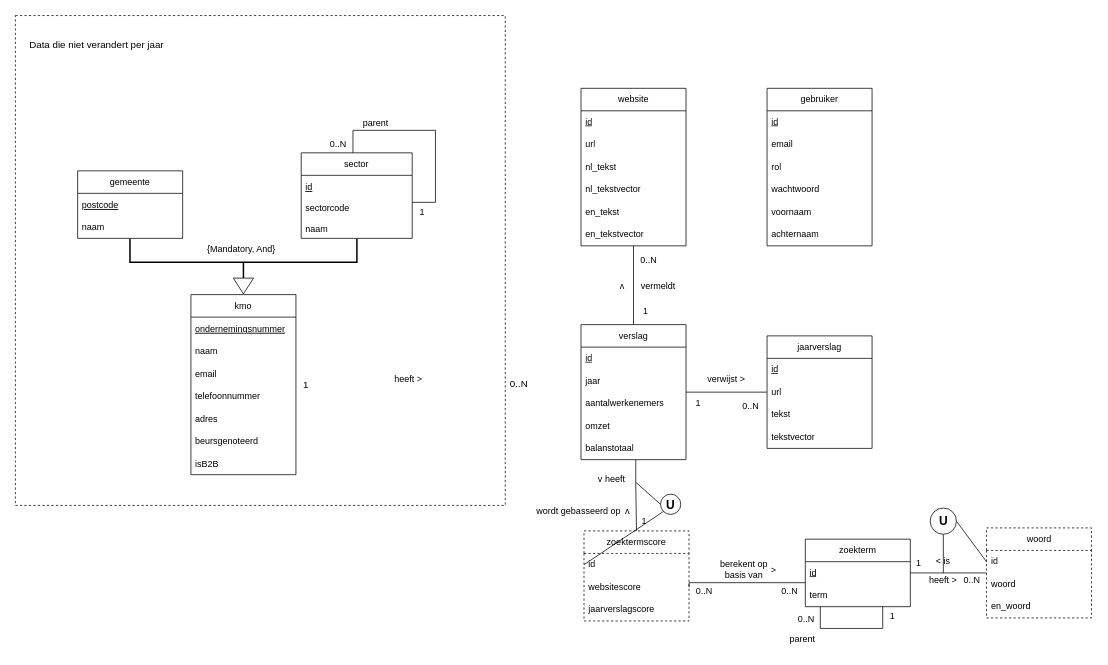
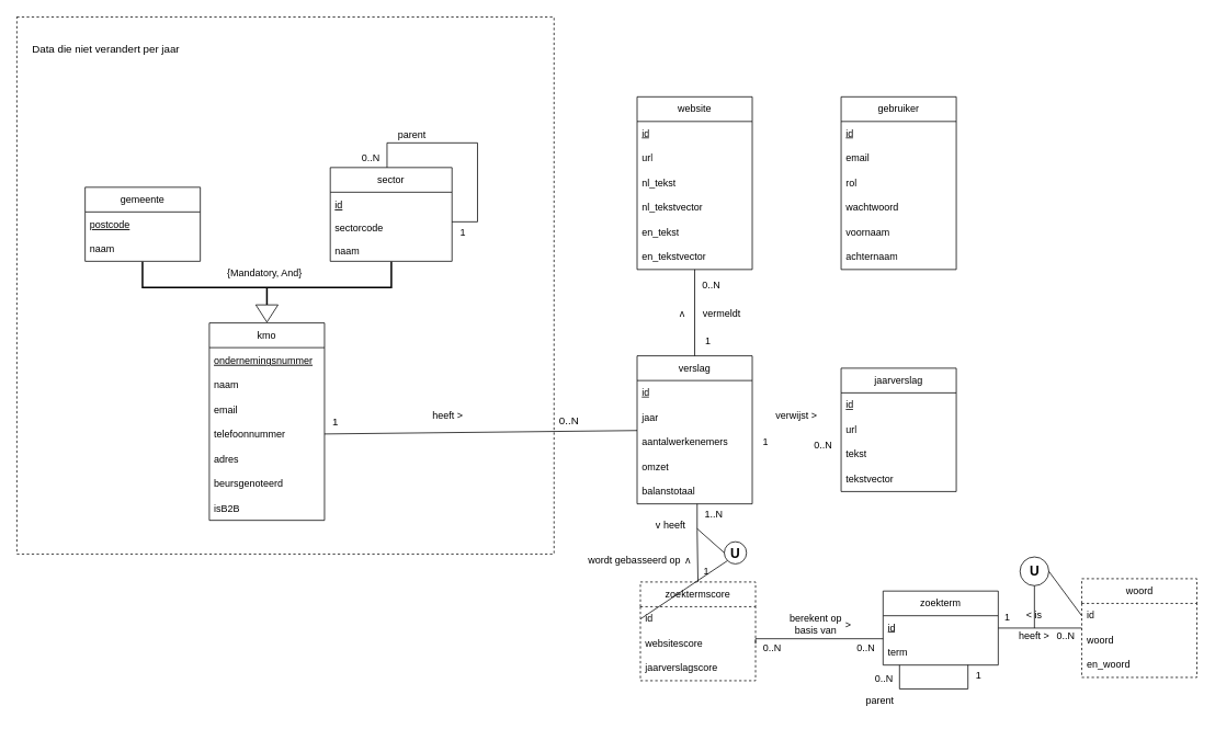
- <mxCell id="26" style="edgeStyle=orthogonalEdgeStyle;rounded=0;orthogonalLoop=1;jettySize=auto;html=1;endArrow=none;endFill=0;" parent="1" source="27" target="33" edge="1"><mxGeometry relative="1" as="geometry" /></mxCell>
+ <mxCell id="21" style="edgeStyle=none;rounded=0;orthogonalLoop=1;jettySize=auto;html=1;fontSize=13;endArrow=none;endFill=0;entryX=1;entryY=0.5;entryDx=0;entryDy=0;" parent="1" source="27" target="7" edge="1"><mxGeometry relative="1" as="geometry"><mxPoint x="712" y="527" as="sourcePoint" /></mxGeometry></mxCell>
+ <mxCell id="72" value="1..N" style="text;html=1;align=center;verticalAlign=middle;resizable=0;points=[];autosize=1;strokeColor=none;fillColor=none;" parent="1" vertex="1"><mxGeometry x="847" y="612" width="40" height="26" as="geometry" /></mxCell>
